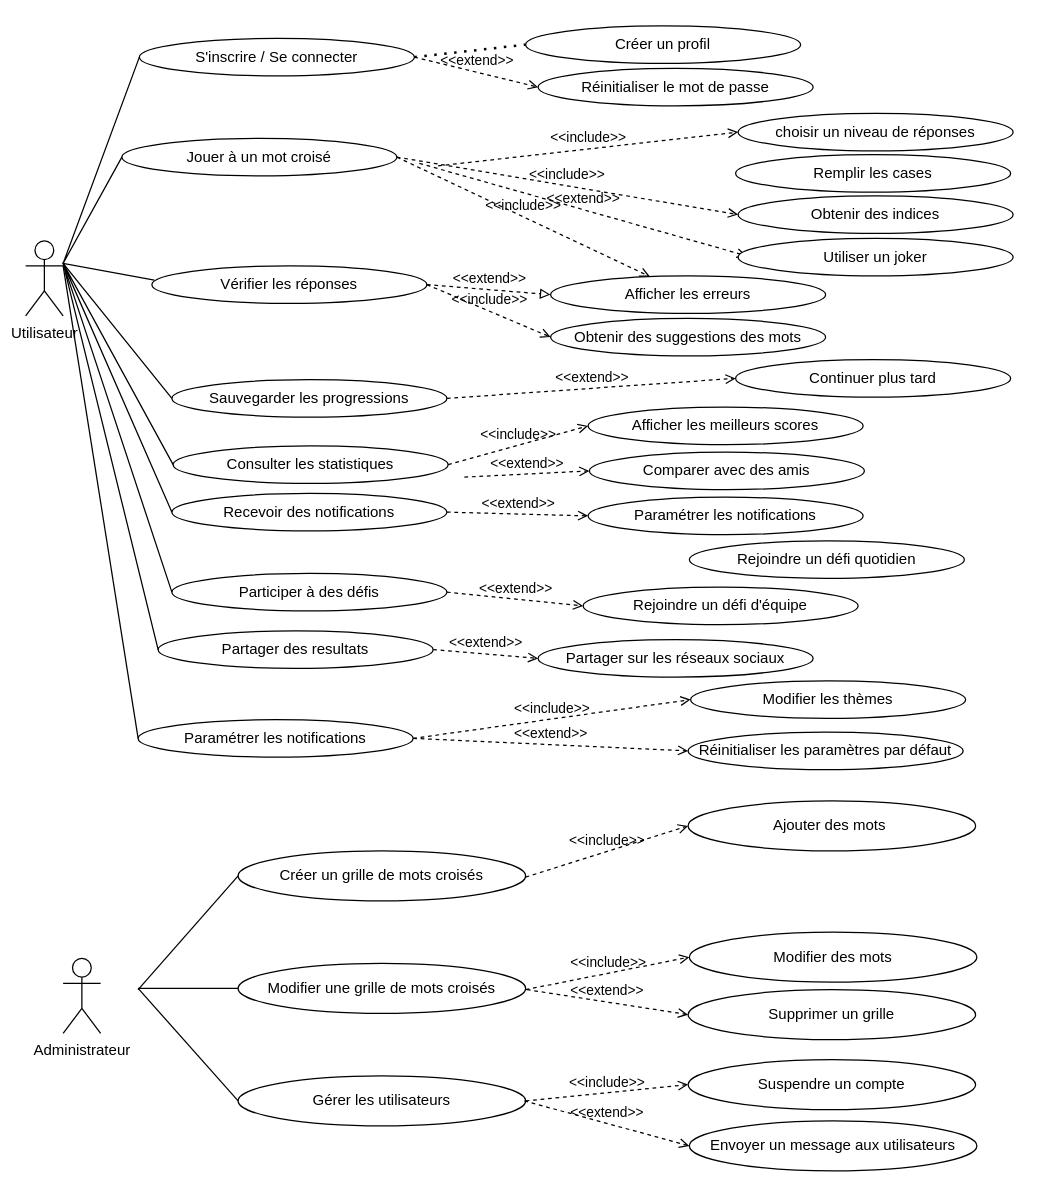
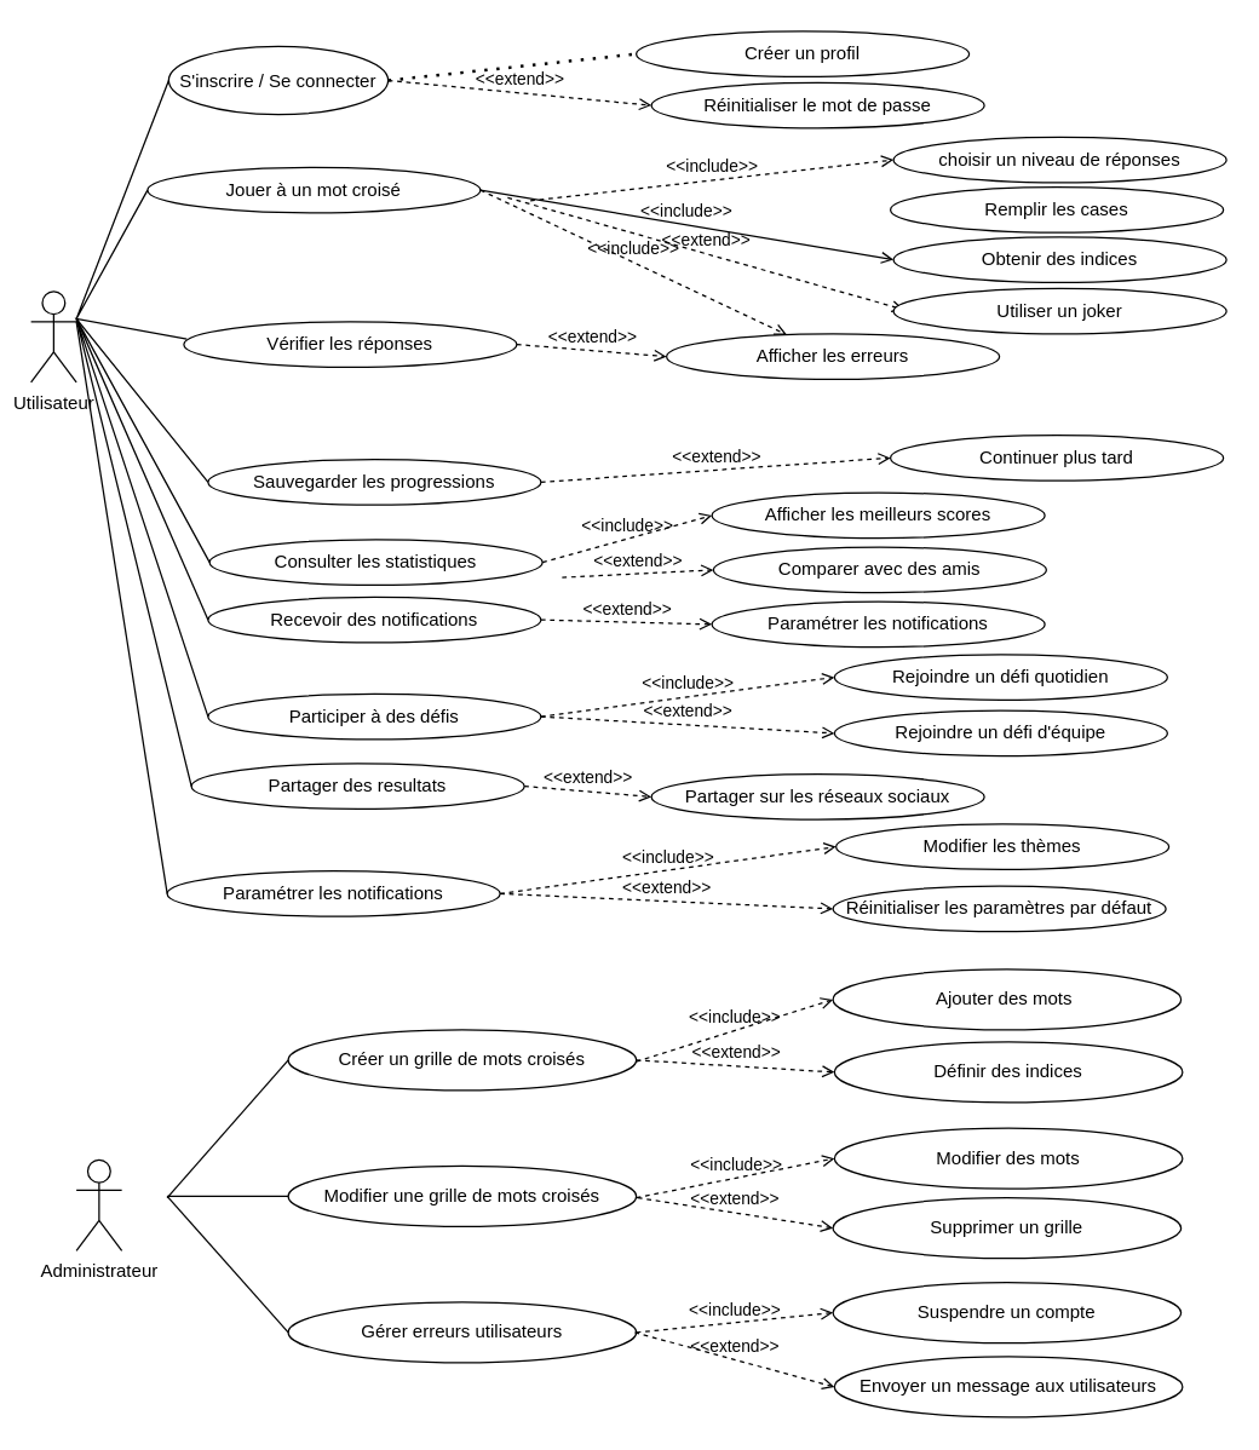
- <mxCell id="20" value="S'inscrire / Se connecter" style="ellipse;whiteSpace=wrap;html=1;" parent="1" vertex="1"><mxGeometry x="111" y="30" width="220" height="30" as="geometry" /></mxCell>
+ <mxCell id="20" value="S'inscrire / Se connecter" style="ellipse;whiteSpace=wrap;html=1;" parent="1" vertex="1"><mxGeometry x="111" y="30" width="145" height="45" as="geometry" /></mxCell>
- <mxCell id="28" value="&amp;lt;&amp;lt;include&amp;gt;&amp;gt;" style="html=1;verticalAlign=bottom;labelBackgroundColor=none;endArrow=open;endFill=0;dashed=1;rounded=0;entryX=0;entryY=0.5;entryDx=0;entryDy=0;exitX=1;exitY=0.5;exitDx=0;exitDy=0;" edge="1" parent="1" source="6" target="24"><mxGeometry width="160" relative="1" as="geometry"><mxPoint x="360" y="145" as="sourcePoint" /><mxPoint x="530" y="157" as="targetPoint" /></mxGeometry></mxCell>
+ <mxCell id="28" value="&amp;lt;&amp;lt;include&amp;gt;&amp;gt;" style="html=1;verticalAlign=bottom;labelBackgroundColor=none;endArrow=open;endFill=0;dashed=0;rounded=0;entryX=0;entryY=0.5;entryDx=0;entryDy=0;exitX=1;exitY=0.5;exitDx=0;exitDy=0;" edge="1" parent="1" source="6" target="24"><mxGeometry width="160" relative="1" as="geometry"><mxPoint x="360" y="145" as="sourcePoint" /><mxPoint x="530" y="157" as="targetPoint" /></mxGeometry></mxCell>
- <mxCell id="32" value="&amp;lt;&amp;lt;extend&amp;gt;&amp;gt;" style="html=1;verticalAlign=bottom;labelBackgroundColor=none;endArrow=block;endFill=0;dashed=1;rounded=0;entryX=0;entryY=0.5;entryDx=0;entryDy=0;exitX=1;exitY=0.5;exitDx=0;exitDy=0;" edge="1" parent="1" source="7" target="30"><mxGeometry width="160" relative="1" as="geometry"><mxPoint x="360" y="220" as="sourcePoint" /><mxPoint x="459" y="244" as="targetPoint" /></mxGeometry></mxCell>
+ <mxCell id="32" value="&amp;lt;&amp;lt;extend&amp;gt;&amp;gt;" style="html=1;verticalAlign=bottom;labelBackgroundColor=none;endArrow=open;endFill=0;dashed=1;rounded=0;entryX=0;entryY=0.5;entryDx=0;entryDy=0;exitX=1;exitY=0.5;exitDx=0;exitDy=0;" edge="1" parent="1" source="7" target="30"><mxGeometry width="160" relative="1" as="geometry"><mxPoint x="360" y="220" as="sourcePoint" /><mxPoint x="459" y="244" as="targetPoint" /></mxGeometry></mxCell>
- <mxCell id="33" value="&amp;lt;&amp;lt;include&amp;gt;&amp;gt;" style="html=1;verticalAlign=bottom;labelBackgroundColor=none;endArrow=open;endFill=0;dashed=1;rounded=0;entryX=0;entryY=0.5;entryDx=0;entryDy=0;exitX=1;exitY=0.5;exitDx=0;exitDy=0;" edge="1" parent="1" source="7" target="31"><mxGeometry width="160" relative="1" as="geometry"><mxPoint x="350" y="240" as="sourcePoint" /><mxPoint x="609" y="276" as="targetPoint" /></mxGeometry></mxCell>
- <mxCell id="31" value="Obtenir des suggestions des mots" style="ellipse;whiteSpace=wrap;html=1;" vertex="1" parent="1"><mxGeometry x="440" y="254" width="220" height="30" as="geometry" /></mxCell>
+ <mxCell id="50" value="&amp;lt;&amp;lt;include&amp;gt;&amp;gt;" style="html=1;verticalAlign=bottom;labelBackgroundColor=none;endArrow=open;endFill=0;dashed=1;rounded=0;exitX=1;exitY=0.5;exitDx=0;exitDy=0;entryX=0;entryY=0.5;entryDx=0;entryDy=0;" edge="1" parent="1" source="13" target="46"><mxGeometry width="160" relative="1" as="geometry"><mxPoint x="372" y="481" as="sourcePoint" /><mxPoint x="470" y="440" as="targetPoint" /></mxGeometry></mxCell>
- <mxCell id="42" value="Rejoindre un défi d'équipe" style="ellipse;whiteSpace=wrap;html=1;" vertex="1" parent="1"><mxGeometry x="466" y="469" width="220" height="30" as="geometry" /></mxCell>
+ <mxCell id="42" value="Rejoindre un défi d'équipe" style="ellipse;whiteSpace=wrap;html=1;" vertex="1" parent="1"><mxGeometry x="551" y="469" width="220" height="30" as="geometry" /></mxCell>
+ <mxCell id="67" value="&amp;lt;&amp;lt;extend&amp;gt;&amp;gt;" style="html=1;verticalAlign=bottom;labelBackgroundColor=none;endArrow=open;endFill=0;dashed=1;rounded=0;entryX=0;entryY=0.5;entryDx=0;entryDy=0;exitX=1;exitY=0.5;exitDx=0;exitDy=0;" edge="1" parent="1" source="55" target="58"><mxGeometry width="160" relative="1" as="geometry"><mxPoint x="420" y="695" as="sourcePoint" /><mxPoint x="640" y="705" as="targetPoint" /></mxGeometry></mxCell>
+ <mxCell id="58" value="Définir des indices" style="ellipse;whiteSpace=wrap;html=1;" vertex="1" parent="1"><mxGeometry x="551" y="688" width="230" height="40" as="geometry" /></mxCell>
- <mxCell id="57" value="Gérer les utilisateurs" style="ellipse;whiteSpace=wrap;html=1;" vertex="1" parent="1"><mxGeometry x="190" y="860" width="230" height="40" as="geometry" /></mxCell>
+ <mxCell id="57" value="Gérer erreurs utilisateurs" style="ellipse;whiteSpace=wrap;html=1;" vertex="1" parent="1"><mxGeometry x="190" y="860" width="230" height="40" as="geometry" /></mxCell>
